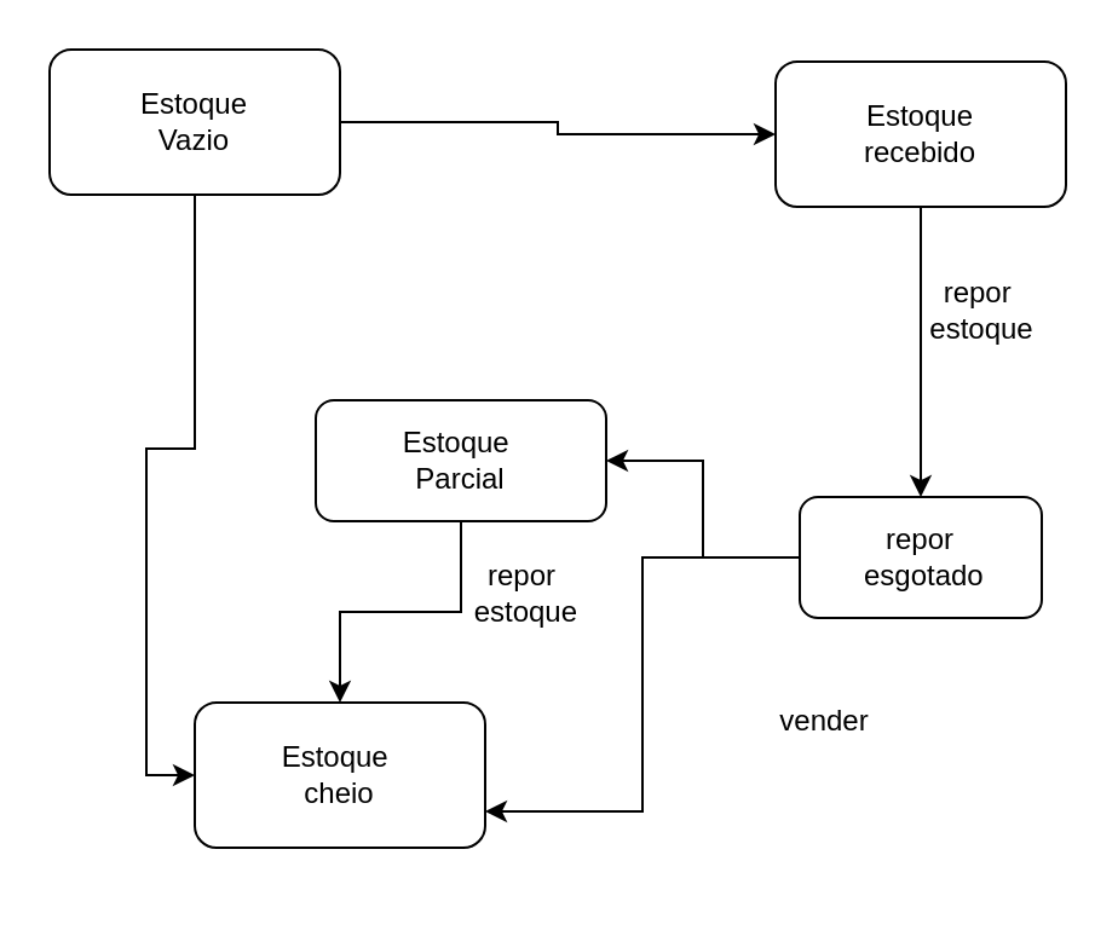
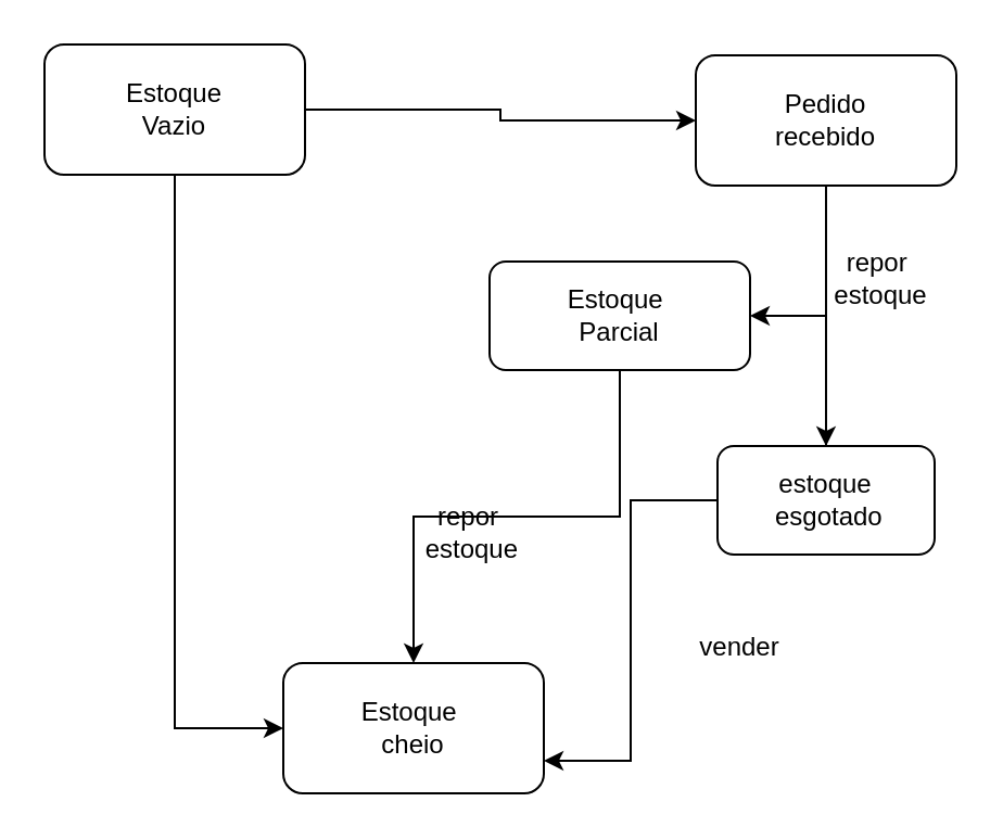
- <mxCell id="6" value="Estoque&lt;div&gt;recebido&lt;/div&gt;" style="rounded=1;whiteSpace=wrap;html=1;" vertex="1" parent="1"><mxGeometry x="320" y="25" width="120" height="60" as="geometry" /></mxCell>
+ <mxCell id="6" value="Pedido&lt;div&gt;recebido&lt;/div&gt;" style="rounded=1;whiteSpace=wrap;html=1;" vertex="1" parent="1"><mxGeometry x="320" y="25" width="120" height="60" as="geometry" /></mxCell>
- <mxCell id="9" value="Estoque&amp;nbsp;&lt;div&gt;Parcial&lt;/div&gt;" style="rounded=1;whiteSpace=wrap;html=1;" vertex="1" parent="1"><mxGeometry x="130" y="165" width="120" height="50" as="geometry" /></mxCell>
+ <mxCell id="9" value="Estoque&amp;nbsp;&lt;div&gt;Parcial&lt;/div&gt;" style="rounded=1;whiteSpace=wrap;html=1;" vertex="1" parent="1"><mxGeometry x="225" y="120" width="120" height="50" as="geometry" /></mxCell>
- <mxCell id="13" value="repor&lt;div&gt;&amp;nbsp;esgotado&lt;/div&gt;" style="rounded=1;whiteSpace=wrap;html=1;" vertex="1" parent="1"><mxGeometry x="330" y="205" width="100" height="50" as="geometry" /></mxCell>
+ <mxCell id="13" value="estoque&lt;div&gt;&amp;nbsp;esgotado&lt;/div&gt;" style="rounded=1;whiteSpace=wrap;html=1;" vertex="1" parent="1"><mxGeometry x="330" y="205" width="100" height="50" as="geometry" /></mxCell>
- <mxCell id="7" value="Estoque&amp;nbsp;&lt;div&gt;cheio&lt;/div&gt;" style="rounded=1;whiteSpace=wrap;html=1;" vertex="1" parent="1"><mxGeometry x="80" y="290" width="120" height="60" as="geometry" /></mxCell>
+ <mxCell id="7" value="Estoque&amp;nbsp;&lt;div&gt;cheio&lt;/div&gt;" style="rounded=1;whiteSpace=wrap;html=1;" vertex="1" parent="1"><mxGeometry x="130" y="305" width="120" height="60" as="geometry" /></mxCell>
